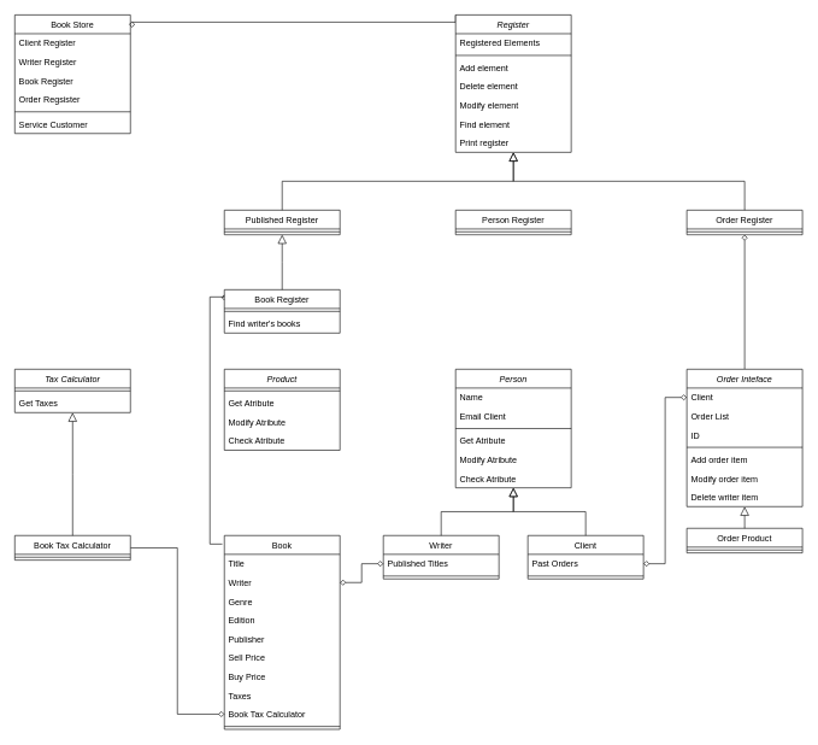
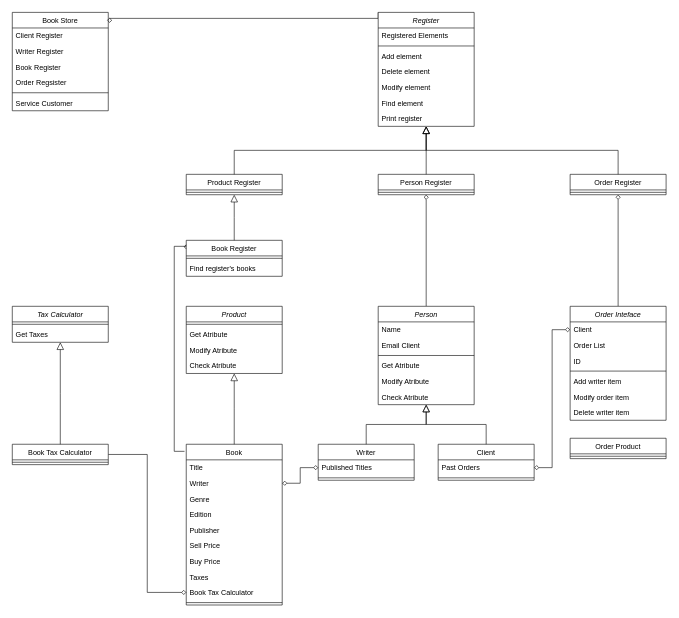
+ <mxCell id="78" value="" style="endArrow=block;endSize=10;endFill=0;shadow=0;strokeWidth=1;rounded=0;edgeStyle=elbowEdgeStyle;elbow=vertical;" edge="1" parent="1" source="76" target="65"><mxGeometry width="160" relative="1" as="geometry"><mxPoint x="620" y="313" as="sourcePoint" /><mxPoint x="720" y="211" as="targetPoint" /></mxGeometry></mxCell>
- <mxCell id="83" value="Published Register" style="swimlane;fontStyle=0;align=center;verticalAlign=top;childLayout=stackLayout;horizontal=1;startSize=26;horizontalStack=0;resizeParent=1;resizeLast=0;collapsible=1;marginBottom=0;rounded=0;shadow=0;strokeWidth=1;" vertex="1" parent="1"><mxGeometry x="310" y="290" width="160" height="34" as="geometry"><mxRectangle x="130" y="380" width="160" height="26" as="alternateBounds" /></mxGeometry></mxCell>
+ <mxCell id="83" value="Product Register" style="swimlane;fontStyle=0;align=center;verticalAlign=top;childLayout=stackLayout;horizontal=1;startSize=26;horizontalStack=0;resizeParent=1;resizeLast=0;collapsible=1;marginBottom=0;rounded=0;shadow=0;strokeWidth=1;" vertex="1" parent="1"><mxGeometry x="310" y="290" width="160" height="34" as="geometry"><mxRectangle x="130" y="380" width="160" height="26" as="alternateBounds" /></mxGeometry></mxCell>
+ <mxCell id="2" style="edgeStyle=orthogonalEdgeStyle;rounded=0;orthogonalLoop=1;jettySize=auto;html=1;exitX=0.5;exitY=0;exitDx=0;exitDy=0;entryX=0.5;entryY=1;entryDx=0;entryDy=0;startArrow=none;startFill=0;endArrow=diamond;endFill=0;" edge="1" parent="1" source="3" target="76"><mxGeometry relative="1" as="geometry" /></mxCell>
- <mxCell id="81" value="Find writer's books" style="text;align=left;verticalAlign=top;spacingLeft=4;spacingRight=4;overflow=hidden;rotatable=0;points=[[0,0.5],[1,0.5]];portConstraint=eastwest;rounded=0;shadow=0;html=0;" vertex="1" parent="79"><mxGeometry y="34" width="160" height="26" as="geometry" /></mxCell>
+ <mxCell id="81" value="Find register's books" style="text;align=left;verticalAlign=top;spacingLeft=4;spacingRight=4;overflow=hidden;rotatable=0;points=[[0,0.5],[1,0.5]];portConstraint=eastwest;rounded=0;shadow=0;html=0;" vertex="1" parent="79"><mxGeometry y="34" width="160" height="26" as="geometry" /></mxCell>
- <mxCell id="57" value="Add order item" style="text;align=left;verticalAlign=top;spacingLeft=4;spacingRight=4;overflow=hidden;rotatable=0;points=[[0,0.5],[1,0.5]];portConstraint=eastwest;rounded=0;shadow=0;html=0;" vertex="1" parent="52"><mxGeometry y="112" width="160" height="26" as="geometry" /></mxCell>
+ <mxCell id="57" value="Add writer item" style="text;align=left;verticalAlign=top;spacingLeft=4;spacingRight=4;overflow=hidden;rotatable=0;points=[[0,0.5],[1,0.5]];portConstraint=eastwest;rounded=0;shadow=0;html=0;" vertex="1" parent="52"><mxGeometry y="112" width="160" height="26" as="geometry" /></mxCell>
+ <mxCell id="42" value="" style="endArrow=block;endSize=10;endFill=0;shadow=0;strokeWidth=1;rounded=0;edgeStyle=elbowEdgeStyle;elbow=vertical;" edge="1" parent="1" source="31" target="25"><mxGeometry width="160" relative="1" as="geometry"><mxPoint x="300" y="763" as="sourcePoint" /><mxPoint x="400" y="661" as="targetPoint" /></mxGeometry></mxCell>
- <mxCell id="62" value="" style="endArrow=block;endSize=10;endFill=0;shadow=0;strokeWidth=1;rounded=0;edgeStyle=elbowEdgeStyle;elbow=vertical;" edge="1" parent="1" source="60" target="52"><mxGeometry width="160" relative="1" as="geometry"><mxPoint x="930" y="593" as="sourcePoint" /><mxPoint x="930" y="593" as="targetPoint" /></mxGeometry></mxCell>
